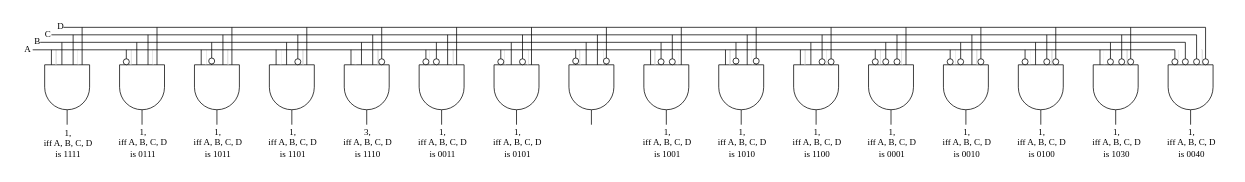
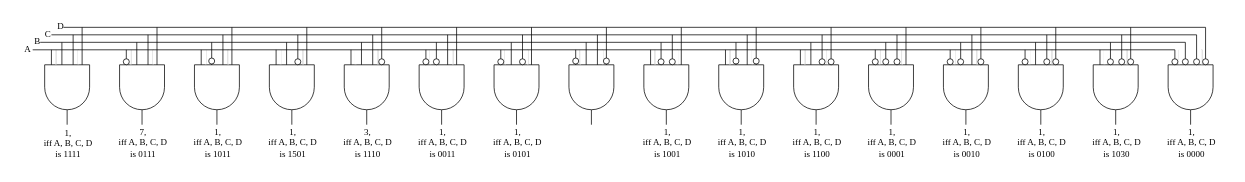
- <mxCell id="170" value="1,&lt;br&gt;iff A, B, C, D&lt;br&gt;is 0111" style="text;html=1;align=center;verticalAlign=middle;resizable=0;points=[];autosize=1;strokeColor=none;fillColor=none;fontFamily=Times New Roman;" vertex="1" parent="1"><mxGeometry x="144" y="160" width="90" height="60" as="geometry" /></mxCell>
+ <mxCell id="170" value="7,&lt;br&gt;iff A, B, C, D&lt;br&gt;is 0111" style="text;html=1;align=center;verticalAlign=middle;resizable=0;points=[];autosize=1;strokeColor=none;fillColor=none;fontFamily=Times New Roman;" vertex="1" parent="1"><mxGeometry x="144" y="160" width="90" height="60" as="geometry" /></mxCell>
- <mxCell id="172" value="1,&lt;br&gt;iff A, B, C, D&lt;br&gt;is 1101" style="text;html=1;align=center;verticalAlign=middle;resizable=0;points=[];autosize=1;strokeColor=none;fillColor=none;fontFamily=Times New Roman;" vertex="1" parent="1"><mxGeometry x="344" y="160" width="90" height="60" as="geometry" /></mxCell>
+ <mxCell id="172" value="1,&lt;br&gt;iff A, B, C, D&lt;br&gt;is 1501" style="text;html=1;align=center;verticalAlign=middle;resizable=0;points=[];autosize=1;strokeColor=none;fillColor=none;fontFamily=Times New Roman;" vertex="1" parent="1"><mxGeometry x="344" y="160" width="90" height="60" as="geometry" /></mxCell>
- <mxCell id="183" value="1,&lt;br&gt;iff A, B, C, D&lt;br&gt;is 0040" style="text;html=1;align=center;verticalAlign=middle;resizable=0;points=[];autosize=1;strokeColor=none;fillColor=none;fontFamily=Times New Roman;" vertex="1" parent="1"><mxGeometry x="1544" y="160" width="90" height="60" as="geometry" /></mxCell>
+ <mxCell id="183" value="1,&lt;br&gt;iff A, B, C, D&lt;br&gt;is 0000" style="text;html=1;align=center;verticalAlign=middle;resizable=0;points=[];autosize=1;strokeColor=none;fillColor=none;fontFamily=Times New Roman;" vertex="1" parent="1"><mxGeometry x="1544" y="160" width="90" height="60" as="geometry" /></mxCell>
